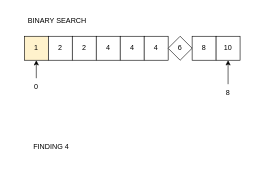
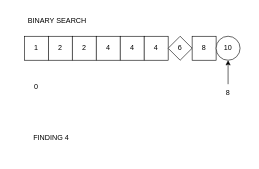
- <mxCell id="2" value="1" style="rounded=0;whiteSpace=wrap;html=1;fillColor=#fff2cc;" vertex="1" parent="1"><mxGeometry x="40" y="60" width="40" height="40" as="geometry" /></mxCell>
+ <mxCell id="2" value="1" style="rounded=0;whiteSpace=wrap;html=1;" vertex="1" parent="1"><mxGeometry x="40" y="60" width="40" height="40" as="geometry" /></mxCell>
- <mxCell id="10" value="10" style="rounded=0;whiteSpace=wrap;html=1;" vertex="1" parent="1"><mxGeometry x="360" y="60" width="40" height="40" as="geometry" /></mxCell>
+ <mxCell id="10" value="10" style="ellipse;whiteSpace=wrap;html=1;" vertex="1" parent="1"><mxGeometry x="360" y="60" width="40" height="40" as="geometry" /></mxCell>
- <mxCell id="13" style="edgeStyle=orthogonalEdgeStyle;rounded=0;orthogonalLoop=1;jettySize=auto;html=1;exitX=0.5;exitY=0;exitDx=0;exitDy=0;entryX=0.5;entryY=1;entryDx=0;entryDy=0;" edge="1" parent="1" source="14" target="2"><mxGeometry relative="1" as="geometry" /></mxCell>
- <mxCell id="12" value="FINDING 4" style="text;html=1;strokeColor=none;fillColor=none;align=center;verticalAlign=middle;whiteSpace=wrap;rounded=0;" vertex="1" parent="1"><mxGeometry x="40" y="230" width="90" height="30" as="geometry" /></mxCell>
+ <mxCell id="12" value="FINDING 4" style="text;html=1;strokeColor=none;fillColor=none;align=center;verticalAlign=middle;whiteSpace=wrap;rounded=0;" vertex="1" parent="1"><mxGeometry x="40" y="215" width="90" height="30" as="geometry" /></mxCell>
